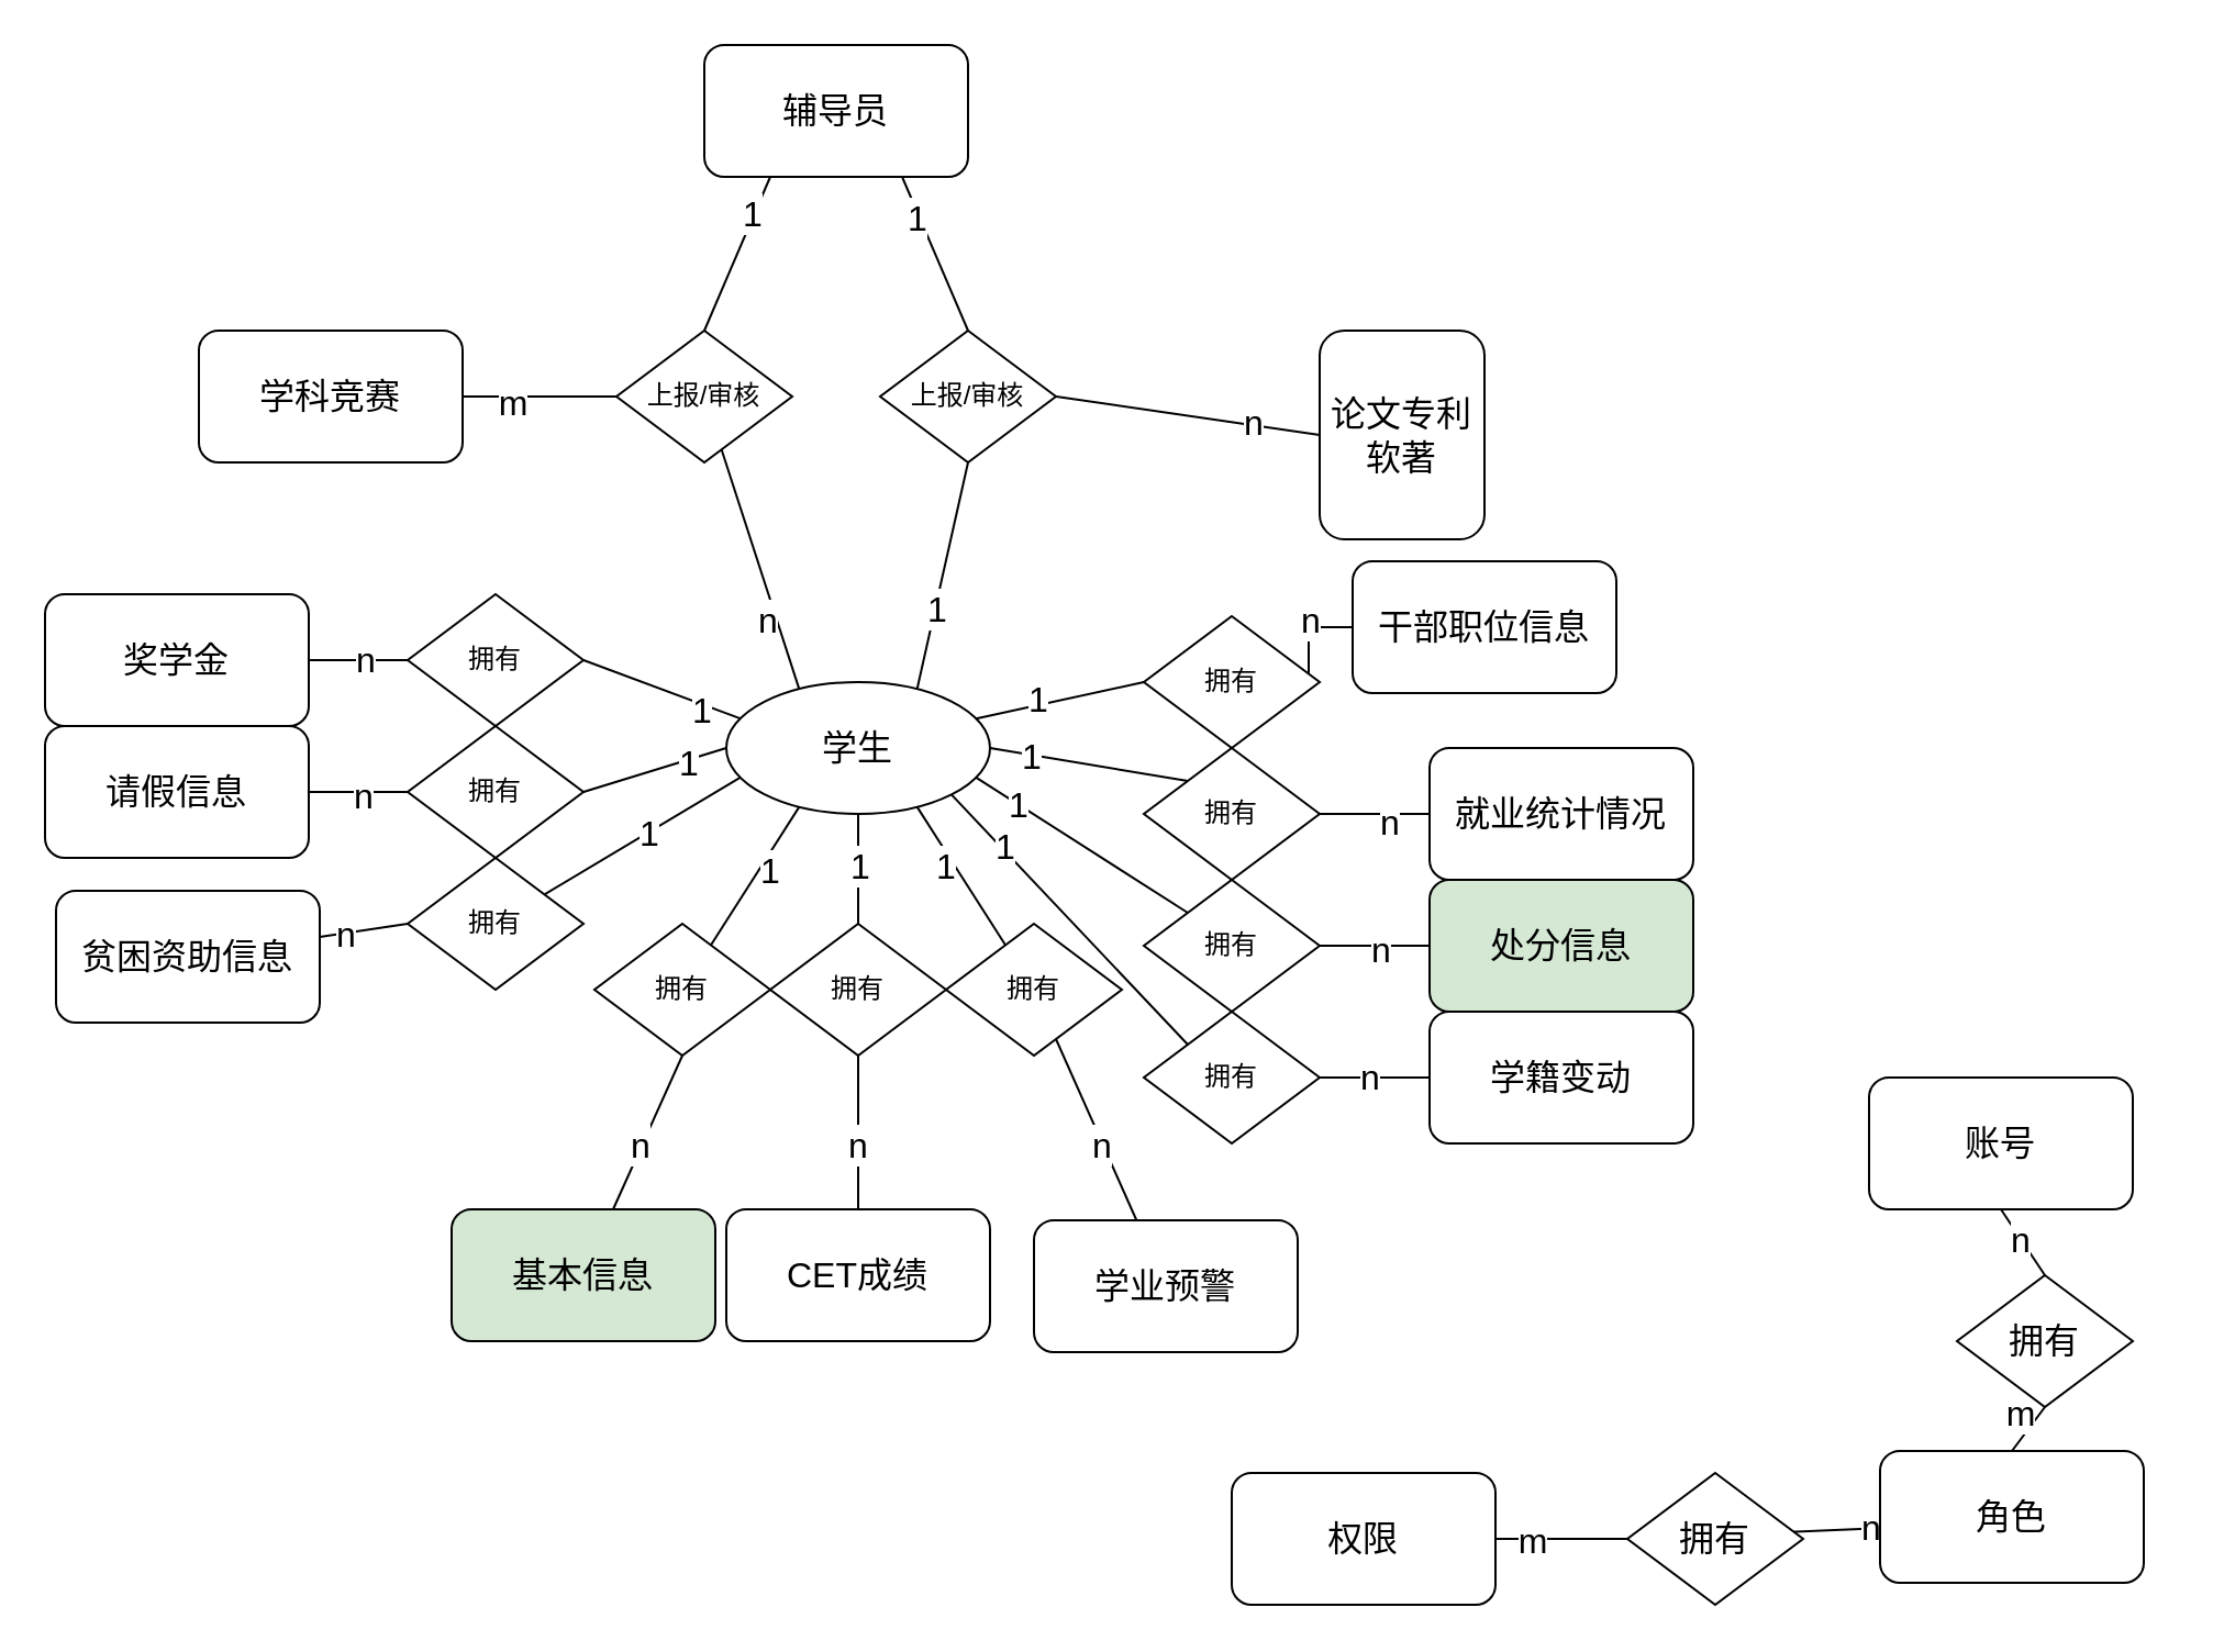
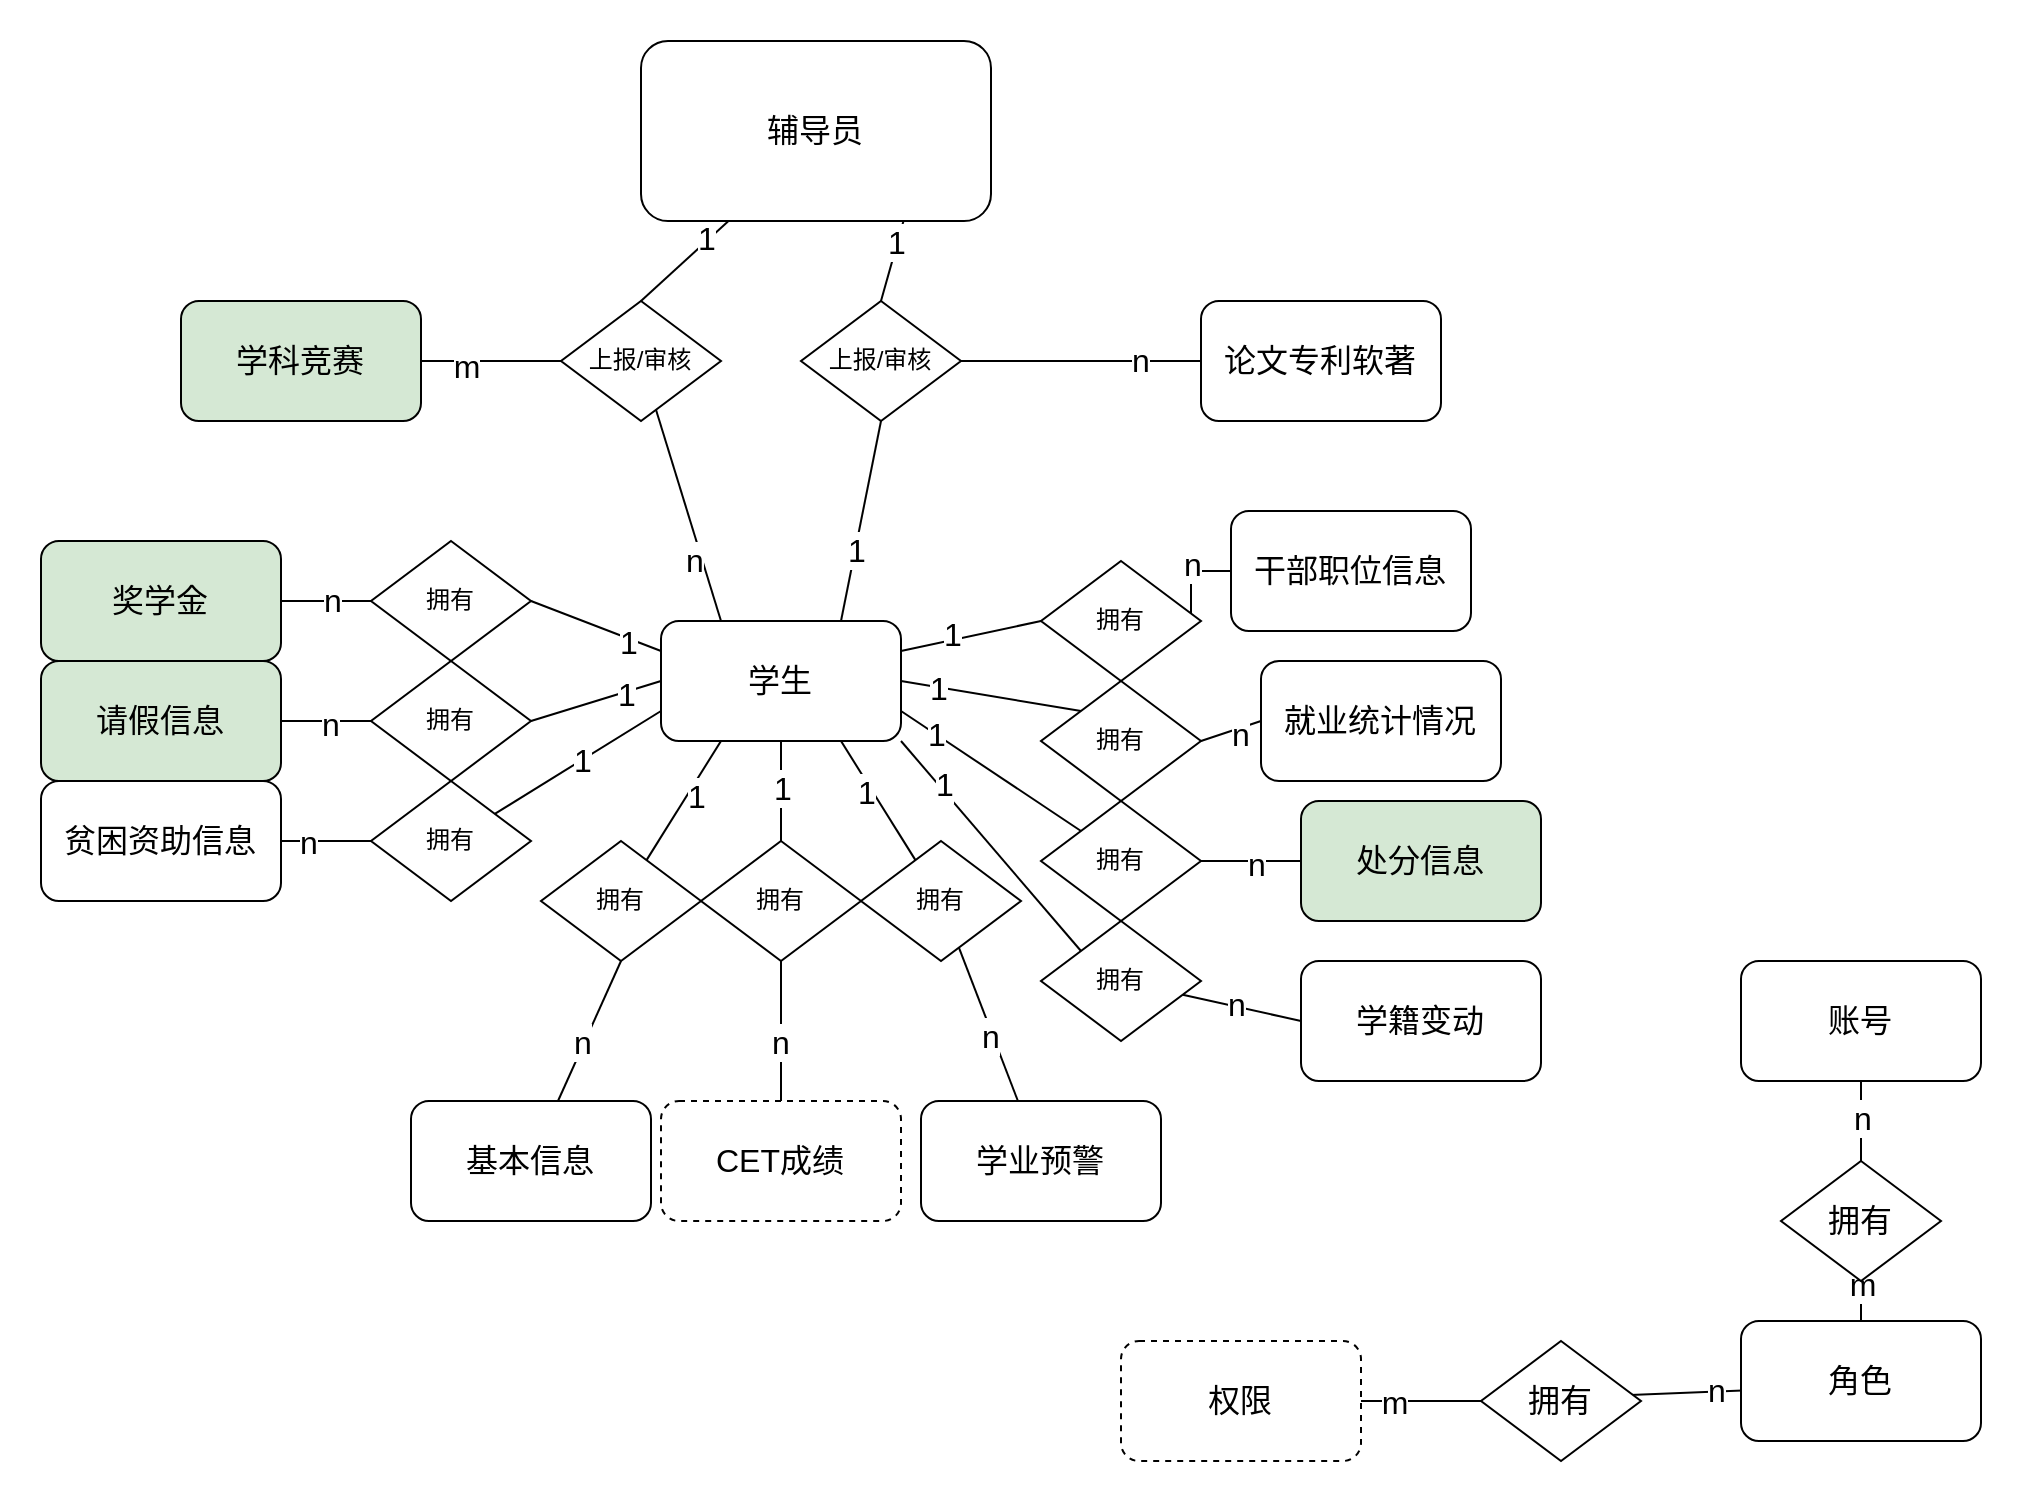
- <mxCell id="61" value="辅导员" style="rounded=1;whiteSpace=wrap;html=1;fontSize=16;" parent="1" vertex="1"><mxGeometry x="320" y="20" width="120" height="60" as="geometry" /></mxCell>
+ <mxCell id="61" value="辅导员" style="rounded=1;whiteSpace=wrap;html=1;fontSize=16;" parent="1" vertex="1"><mxGeometry x="320" y="20" width="175" height="90" as="geometry" /></mxCell>
- <mxCell id="56" value="学科竞赛" style="rounded=1;whiteSpace=wrap;html=1;fontSize=16;" parent="1" vertex="1"><mxGeometry x="90" y="150" width="120" height="60" as="geometry" /></mxCell>
+ <mxCell id="56" value="学科竞赛" style="rounded=1;whiteSpace=wrap;html=1;fontSize=16;fillColor=#d5e8d4;" parent="1" vertex="1"><mxGeometry x="90" y="150" width="120" height="60" as="geometry" /></mxCell>
- <mxCell id="65" value="论文专利软著" style="rounded=1;whiteSpace=wrap;html=1;fontSize=16;" parent="1" vertex="1"><mxGeometry x="600" y="150" width="75" height="95" as="geometry" /></mxCell>
+ <mxCell id="65" value="论文专利软著" style="rounded=1;whiteSpace=wrap;html=1;fontSize=16;" parent="1" vertex="1"><mxGeometry x="600" y="150" width="120" height="60" as="geometry" /></mxCell>
- <mxCell id="45" value="奖学金" style="rounded=1;whiteSpace=wrap;html=1;fontSize=16;" parent="1" vertex="1"><mxGeometry x="20" y="270" width="120" height="60" as="geometry" /></mxCell>
+ <mxCell id="45" value="奖学金" style="rounded=1;whiteSpace=wrap;html=1;fontSize=16;fillColor=#d5e8d4;" parent="1" vertex="1"><mxGeometry x="20" y="270" width="120" height="60" as="geometry" /></mxCell>
- <mxCell id="37" value="学生" style="ellipse;whiteSpace=wrap;html=1;fontSize=16;" parent="1" vertex="1"><mxGeometry x="330" y="310" width="120" height="60" as="geometry" /></mxCell>
+ <mxCell id="37" value="学生" style="rounded=1;whiteSpace=wrap;html=1;fontSize=16;" parent="1" vertex="1"><mxGeometry x="330" y="310" width="120" height="60" as="geometry" /></mxCell>
- <mxCell id="39" value="请假信息" style="rounded=1;whiteSpace=wrap;html=1;fontSize=16;" parent="1" vertex="1"><mxGeometry x="20" y="330" width="120" height="60" as="geometry" /></mxCell>
+ <mxCell id="39" value="请假信息" style="rounded=1;whiteSpace=wrap;html=1;fontSize=16;fillColor=#d5e8d4;" parent="1" vertex="1"><mxGeometry x="20" y="330" width="120" height="60" as="geometry" /></mxCell>
- <mxCell id="26" value="就业统计情况" style="rounded=1;whiteSpace=wrap;html=1;fontSize=16;" parent="1" vertex="1"><mxGeometry x="650" y="340" width="120" height="60" as="geometry" /></mxCell>
+ <mxCell id="26" value="就业统计情况" style="rounded=1;whiteSpace=wrap;html=1;fontSize=16;" parent="1" vertex="1"><mxGeometry x="630" y="330" width="120" height="60" as="geometry" /></mxCell>
- <mxCell id="27" value="贫困资助信息" style="rounded=1;whiteSpace=wrap;html=1;fontSize=16;" parent="1" vertex="1"><mxGeometry x="25" y="405" width="120" height="60" as="geometry" /></mxCell>
+ <mxCell id="27" value="贫困资助信息" style="rounded=1;whiteSpace=wrap;html=1;fontSize=16;" parent="1" vertex="1"><mxGeometry x="20" y="390" width="120" height="60" as="geometry" /></mxCell>
- <mxCell id="93" value="学籍变动" style="rounded=1;whiteSpace=wrap;html=1;fontSize=16;" vertex="1" parent="1"><mxGeometry x="650" y="460" width="120" height="60" as="geometry" /></mxCell>
+ <mxCell id="93" value="学籍变动" style="rounded=1;whiteSpace=wrap;html=1;fontSize=16;" vertex="1" parent="1"><mxGeometry x="650" y="480" width="120" height="60" as="geometry" /></mxCell>
- <mxCell id="4" value="账号" style="rounded=1;whiteSpace=wrap;html=1;fontSize=16;" parent="1" vertex="1"><mxGeometry x="850" y="490" width="120" height="60" as="geometry" /></mxCell>
+ <mxCell id="4" value="账号" style="rounded=1;whiteSpace=wrap;html=1;fontSize=16;" parent="1" vertex="1"><mxGeometry x="870" y="480" width="120" height="60" as="geometry" /></mxCell>
- <mxCell id="75" value="基本信息" style="rounded=1;whiteSpace=wrap;html=1;fontSize=16;fillColor=#d5e8d4;" vertex="1" parent="1"><mxGeometry x="205" y="550" width="120" height="60" as="geometry" /></mxCell>
+ <mxCell id="75" value="基本信息" style="rounded=1;whiteSpace=wrap;html=1;fontSize=16;" vertex="1" parent="1"><mxGeometry x="205" y="550" width="120" height="60" as="geometry" /></mxCell>
- <mxCell id="87" value="CET成绩 " style="rounded=1;whiteSpace=wrap;html=1;fontSize=16;" vertex="1" parent="1"><mxGeometry x="330" y="550" width="120" height="60" as="geometry" /></mxCell>
+ <mxCell id="87" value="CET成绩 " style="rounded=1;whiteSpace=wrap;html=1;fontSize=16;dashed=1;" vertex="1" parent="1"><mxGeometry x="330" y="550" width="120" height="60" as="geometry" /></mxCell>
- <mxCell id="81" value="学业预警" style="rounded=1;whiteSpace=wrap;html=1;fontSize=16;" vertex="1" parent="1"><mxGeometry x="470" y="555" width="120" height="60" as="geometry" /></mxCell>
+ <mxCell id="81" value="学业预警" style="rounded=1;whiteSpace=wrap;html=1;fontSize=16;" vertex="1" parent="1"><mxGeometry x="460" y="550" width="120" height="60" as="geometry" /></mxCell>
- <mxCell id="9" value="角色" style="rounded=1;whiteSpace=wrap;html=1;fontSize=16;" parent="1" vertex="1"><mxGeometry x="855" y="660" width="120" height="60" as="geometry" /></mxCell>
+ <mxCell id="9" value="角色" style="rounded=1;whiteSpace=wrap;html=1;fontSize=16;" parent="1" vertex="1"><mxGeometry x="870" y="660" width="120" height="60" as="geometry" /></mxCell>
- <mxCell id="5" value="权限" style="rounded=1;whiteSpace=wrap;html=1;fontSize=16;" parent="1" vertex="1"><mxGeometry x="560" y="670" width="120" height="60" as="geometry" /></mxCell>
+ <mxCell id="5" value="权限" style="rounded=1;whiteSpace=wrap;html=1;fontSize=16;dashed=1;" parent="1" vertex="1"><mxGeometry x="560" y="670" width="120" height="60" as="geometry" /></mxCell>
